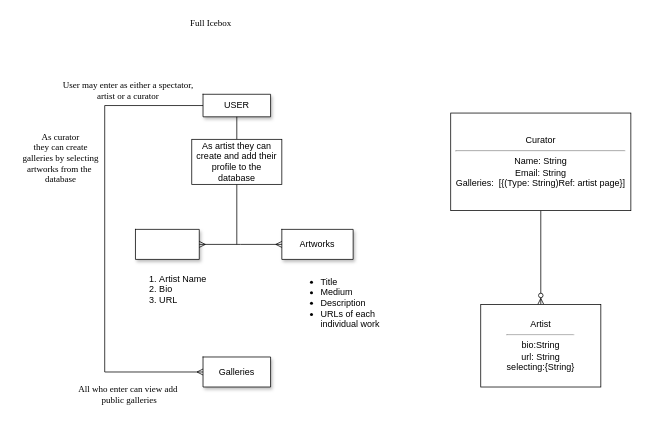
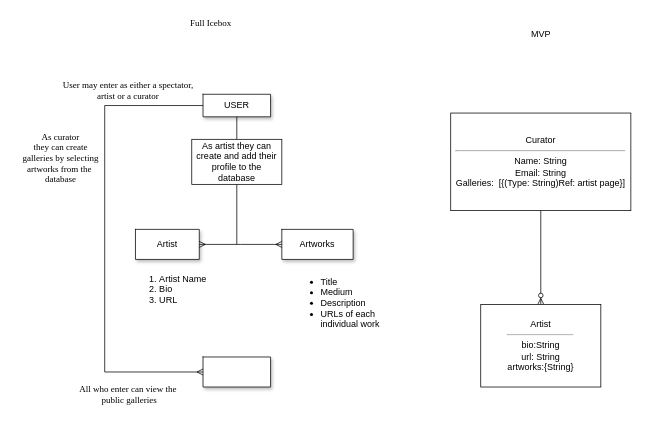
+ <mxCell id="30" value="MVP" style="text;html=1;resizable=0;autosize=1;align=center;verticalAlign=middle;points=[];fillColor=none;strokeColor=none;rounded=0;" parent="1" vertex="1"><mxGeometry x="700" y="35" width="40" height="20" as="geometry" /></mxCell>
+ <mxCell id="10" value="Artist" style="shape=partialRectangle;html=1;whiteSpace=wrap;connectable=0;overflow=hidden;fillColor=none;top=0;left=0;bottom=0;right=0;" parent="9" vertex="1"><mxGeometry width="85" height="40" as="geometry" /></mxCell>
- <mxCell id="28" value="Artist&lt;br&gt;&lt;hr&gt;bio:String&lt;br&gt;url: String&lt;br&gt;selecting:{String}" style="whiteSpace=wrap;html=1;" parent="1" vertex="1"><mxGeometry x="640" y="405" width="160" height="110" as="geometry" /></mxCell>
+ <mxCell id="28" value="Artist&lt;br&gt;&lt;hr&gt;bio:String&lt;br&gt;url: String&lt;br&gt;artworks:{String}" style="whiteSpace=wrap;html=1;" parent="1" vertex="1"><mxGeometry x="640" y="405" width="160" height="110" as="geometry" /></mxCell>
- <mxCell id="15" value="Galleries" style="shape=partialRectangle;html=1;whiteSpace=wrap;connectable=0;overflow=hidden;fillColor=none;top=0;left=0;bottom=0;right=0;" parent="14" vertex="1"><mxGeometry width="90" height="40" as="geometry" /></mxCell>
- <mxCell id="18" value="All who enter can view add&lt;br&gt;&amp;nbsp;public galleries" style="text;html=1;align=center;verticalAlign=middle;resizable=0;points=[];autosize=1;fontFamily=Times New Roman;" parent="1" vertex="1"><mxGeometry x="100" y="510" width="140" height="30" as="geometry" /></mxCell>
+ <mxCell id="18" value="All who enter can view the&lt;br&gt;&amp;nbsp;public galleries" style="text;html=1;align=center;verticalAlign=middle;resizable=0;points=[];autosize=1;fontFamily=Times New Roman;" parent="1" vertex="1"><mxGeometry x="100" y="510" width="140" height="30" as="geometry" /></mxCell>
